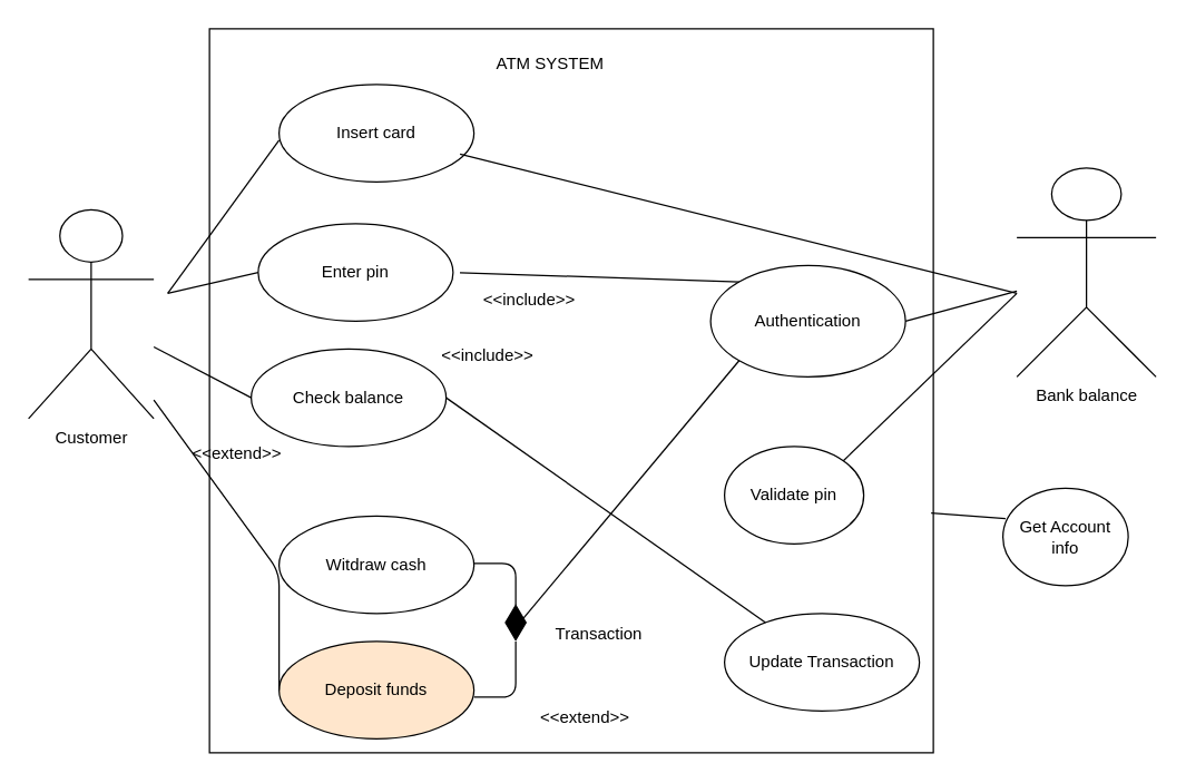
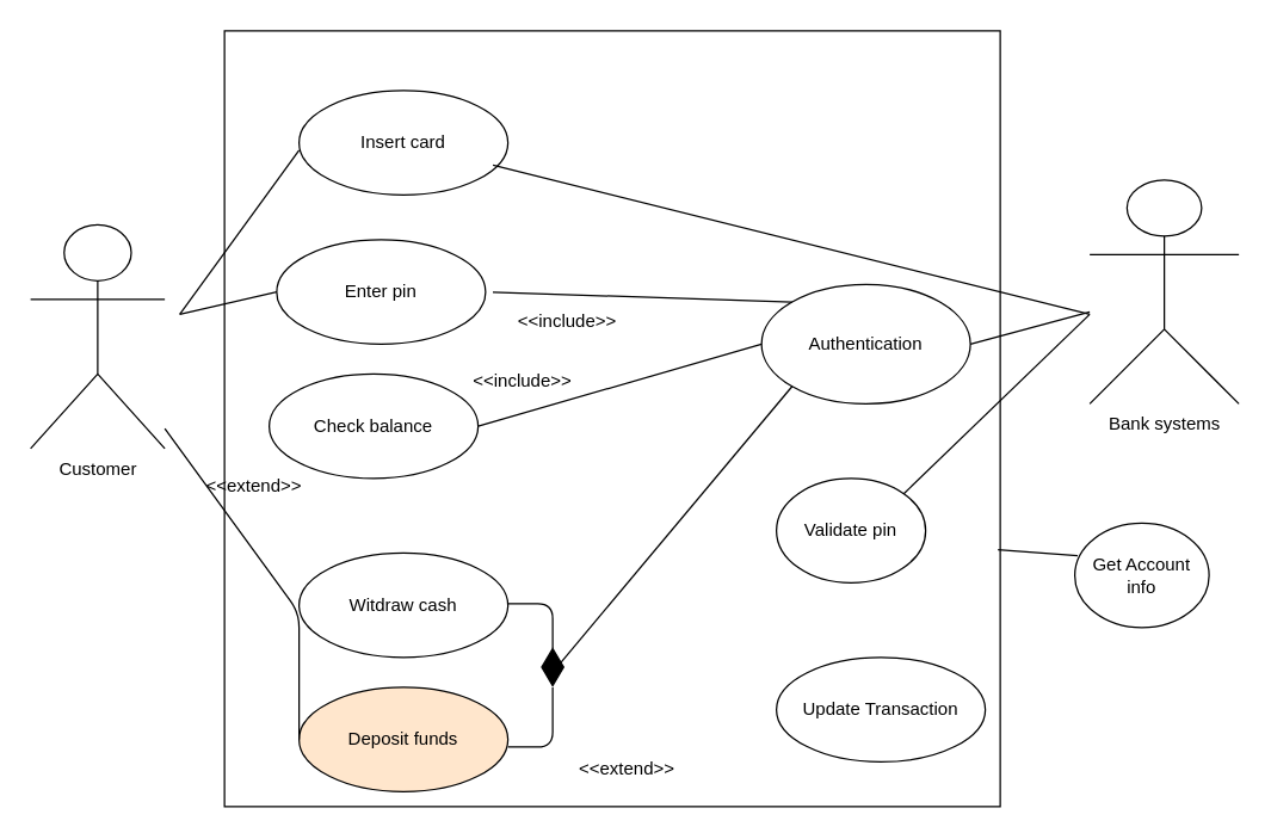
- <mxCell id="32" value="ATM SYSTEM" style="text;html=1;align=center;verticalAlign=middle;whiteSpace=wrap;rounded=0;" vertex="1" parent="1"><mxGeometry x="280" y="30" width="230" height="30" as="geometry" /></mxCell>
- <mxCell id="19" value="" style="endArrow=none;html=1;exitX=0;exitY=0.5;exitDx=0;exitDy=0;" edge="1" parent="1" source="7" target="9"><mxGeometry width="50" height="50" relative="1" as="geometry"><mxPoint x="370" y="240" as="sourcePoint" /><mxPoint x="130" y="190" as="targetPoint" /></mxGeometry></mxCell>
- <mxCell id="10" value="Bank balance" style="shape=umlActor;verticalLabelPosition=bottom;verticalAlign=top;html=1;" vertex="1" parent="1"><mxGeometry x="730" y="120" width="100" height="150" as="geometry" /></mxCell>
+ <mxCell id="10" value="Bank systems" style="shape=umlActor;verticalLabelPosition=bottom;verticalAlign=top;html=1;" vertex="1" parent="1"><mxGeometry x="730" y="120" width="100" height="150" as="geometry" /></mxCell>
- <mxCell id="23" value="" style="endArrow=none;html=1;exitX=1;exitY=0.5;exitDx=0;exitDy=0;" edge="1" parent="1" source="7" target="12"><mxGeometry width="50" height="50" relative="1" as="geometry"><mxPoint x="470" y="400" as="sourcePoint" /><mxPoint x="520" y="350" as="targetPoint" /></mxGeometry></mxCell>
+ <mxCell id="23" value="" style="endArrow=none;html=1;exitX=1;exitY=0.5;exitDx=0;exitDy=0;entryX=0;entryY=0.5;entryDx=0;entryDy=0;" edge="1" parent="1" source="7" target="3"><mxGeometry width="50" height="50" relative="1" as="geometry"><mxPoint x="470" y="400" as="sourcePoint" /><mxPoint x="520" y="350" as="targetPoint" /></mxGeometry></mxCell>
- <mxCell id="29" value="Transaction" style="text;html=1;align=center;verticalAlign=middle;whiteSpace=wrap;rounded=0;" vertex="1" parent="1"><mxGeometry x="400" y="440" width="60" height="30" as="geometry" /></mxCell>
